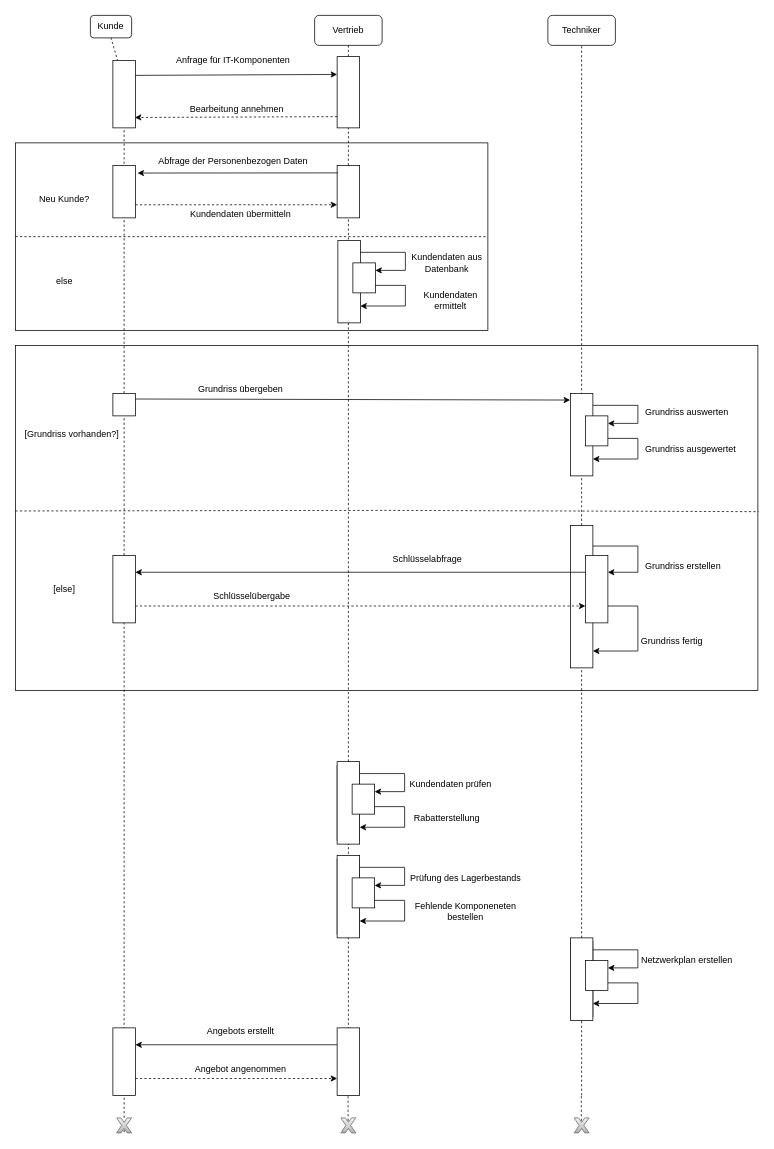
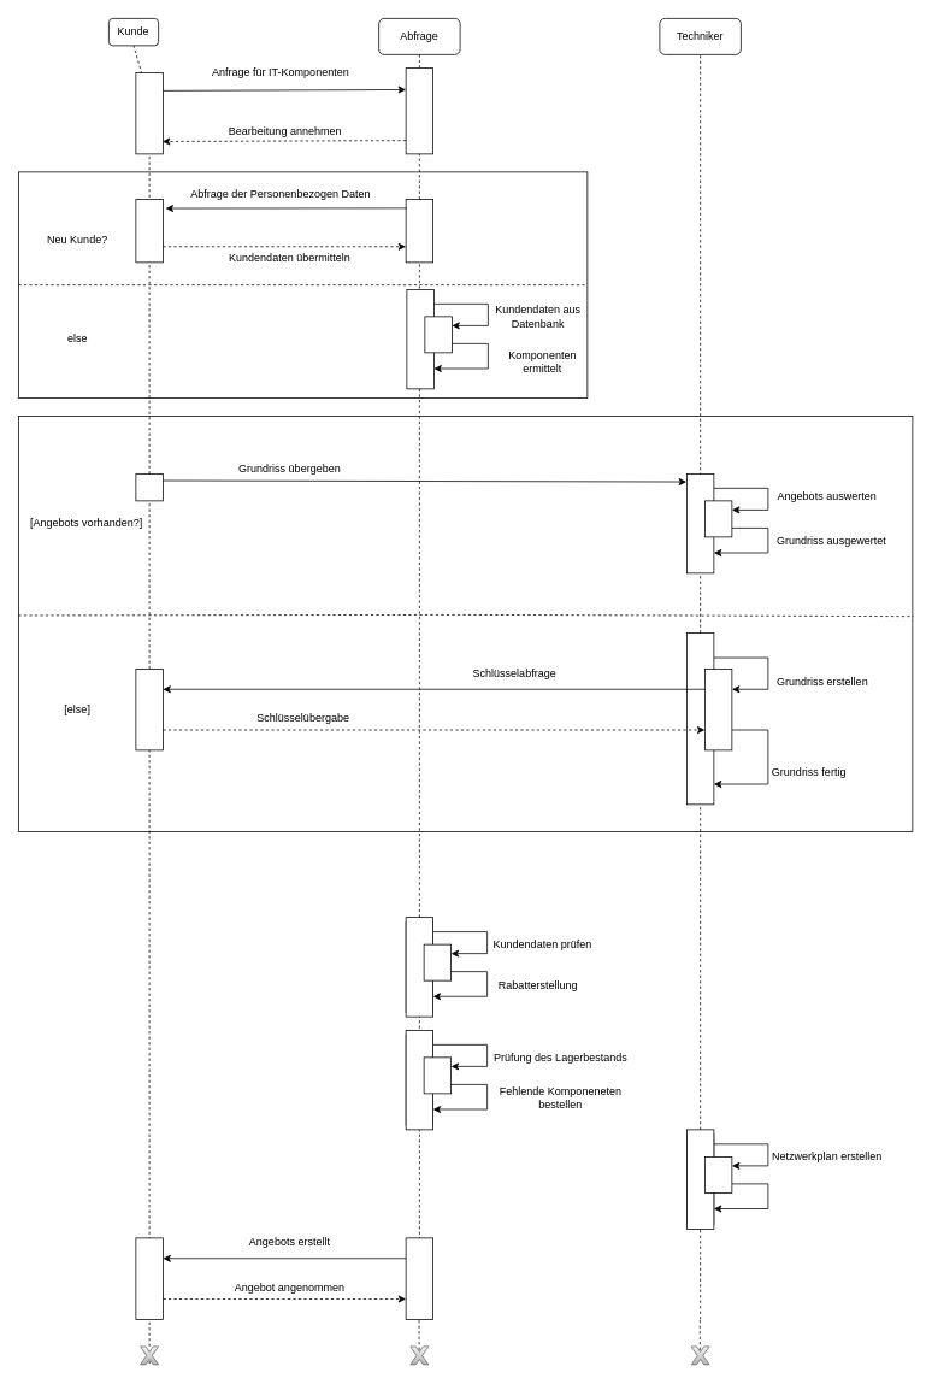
- <mxCell id="5" value="Vertrieb" style="rounded=1;whiteSpace=wrap;html=1;" vertex="1" parent="1"><mxGeometry x="419" y="20" width="90" height="40" as="geometry" /></mxCell>
+ <mxCell id="5" value="Abfrage" style="rounded=1;whiteSpace=wrap;html=1;" vertex="1" parent="1"><mxGeometry x="419" y="20" width="90" height="40" as="geometry" /></mxCell>
- <mxCell id="103" value="&lt;div&gt;Kundendaten &lt;br&gt;&lt;/div&gt;&lt;div&gt;ermittelt&lt;br&gt;&lt;/div&gt;" style="text;html=1;align=center;verticalAlign=middle;resizable=0;points=[];autosize=1;strokeColor=none;fillColor=none;" vertex="1" parent="1"><mxGeometry x="550" y="380" width="100" height="40" as="geometry" /></mxCell>
+ <mxCell id="103" value="&lt;div&gt;Komponenten &lt;br&gt;&lt;/div&gt;&lt;div&gt;ermittelt&lt;br&gt;&lt;/div&gt;" style="text;html=1;align=center;verticalAlign=middle;resizable=0;points=[];autosize=1;strokeColor=none;fillColor=none;" vertex="1" parent="1"><mxGeometry x="550" y="380" width="100" height="40" as="geometry" /></mxCell>
- <mxCell id="36" value="Grundriss auswerten" style="text;html=1;align=center;verticalAlign=middle;resizable=0;points=[];autosize=1;strokeColor=none;fillColor=none;" vertex="1" parent="1"><mxGeometry x="845" y="534" width="140" height="30" as="geometry" /></mxCell>
+ <mxCell id="36" value="Angebots auswerten" style="text;html=1;align=center;verticalAlign=middle;resizable=0;points=[];autosize=1;strokeColor=none;fillColor=none;" vertex="1" parent="1"><mxGeometry x="845" y="534" width="140" height="30" as="geometry" /></mxCell>
- <mxCell id="28" value="[Grundriss vorhanden?]" style="text;html=1;align=center;verticalAlign=middle;resizable=0;points=[];autosize=1;strokeColor=none;fillColor=none;" vertex="1" parent="1"><mxGeometry x="20" y="564" width="150" height="30" as="geometry" /></mxCell>
+ <mxCell id="28" value="[Angebots vorhanden?]" style="text;html=1;align=center;verticalAlign=middle;resizable=0;points=[];autosize=1;strokeColor=none;fillColor=none;" vertex="1" parent="1"><mxGeometry x="20" y="564" width="150" height="30" as="geometry" /></mxCell>
